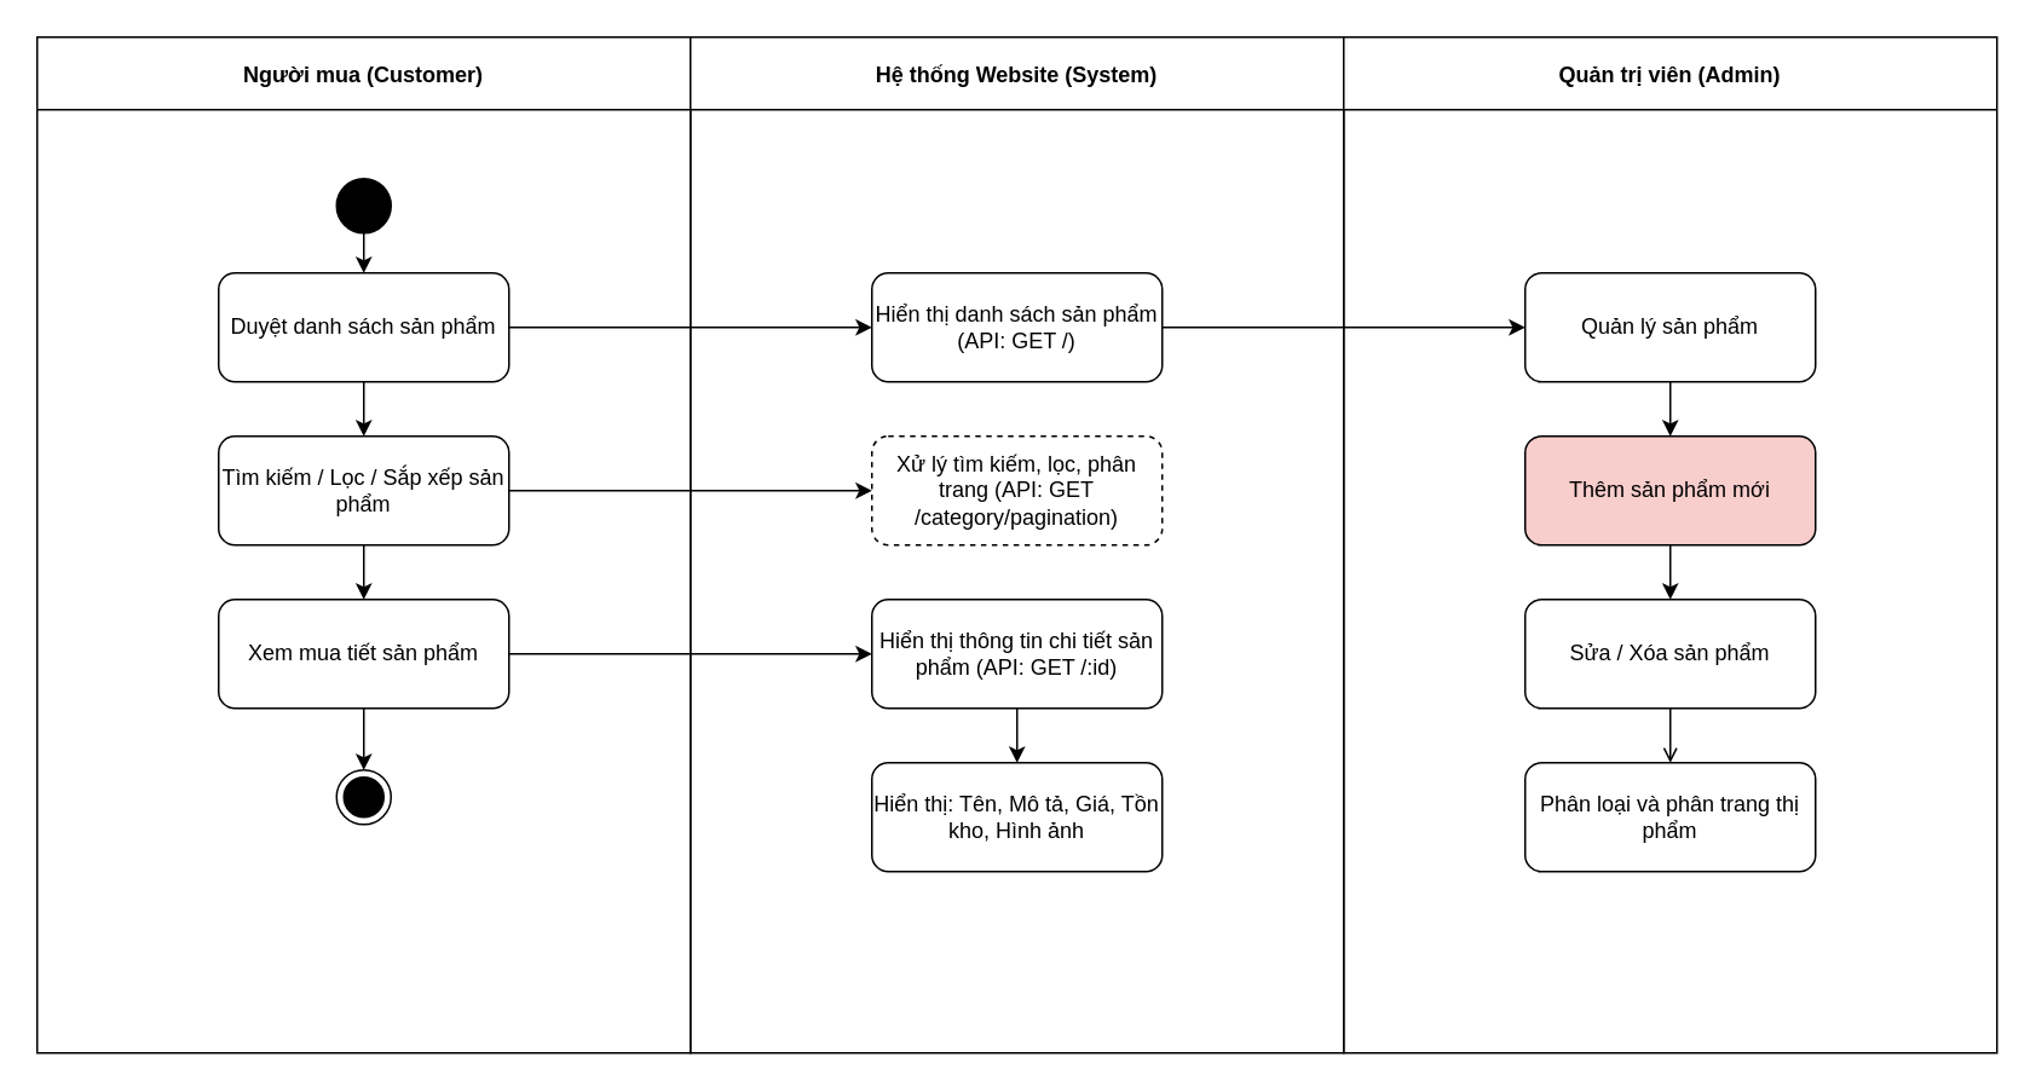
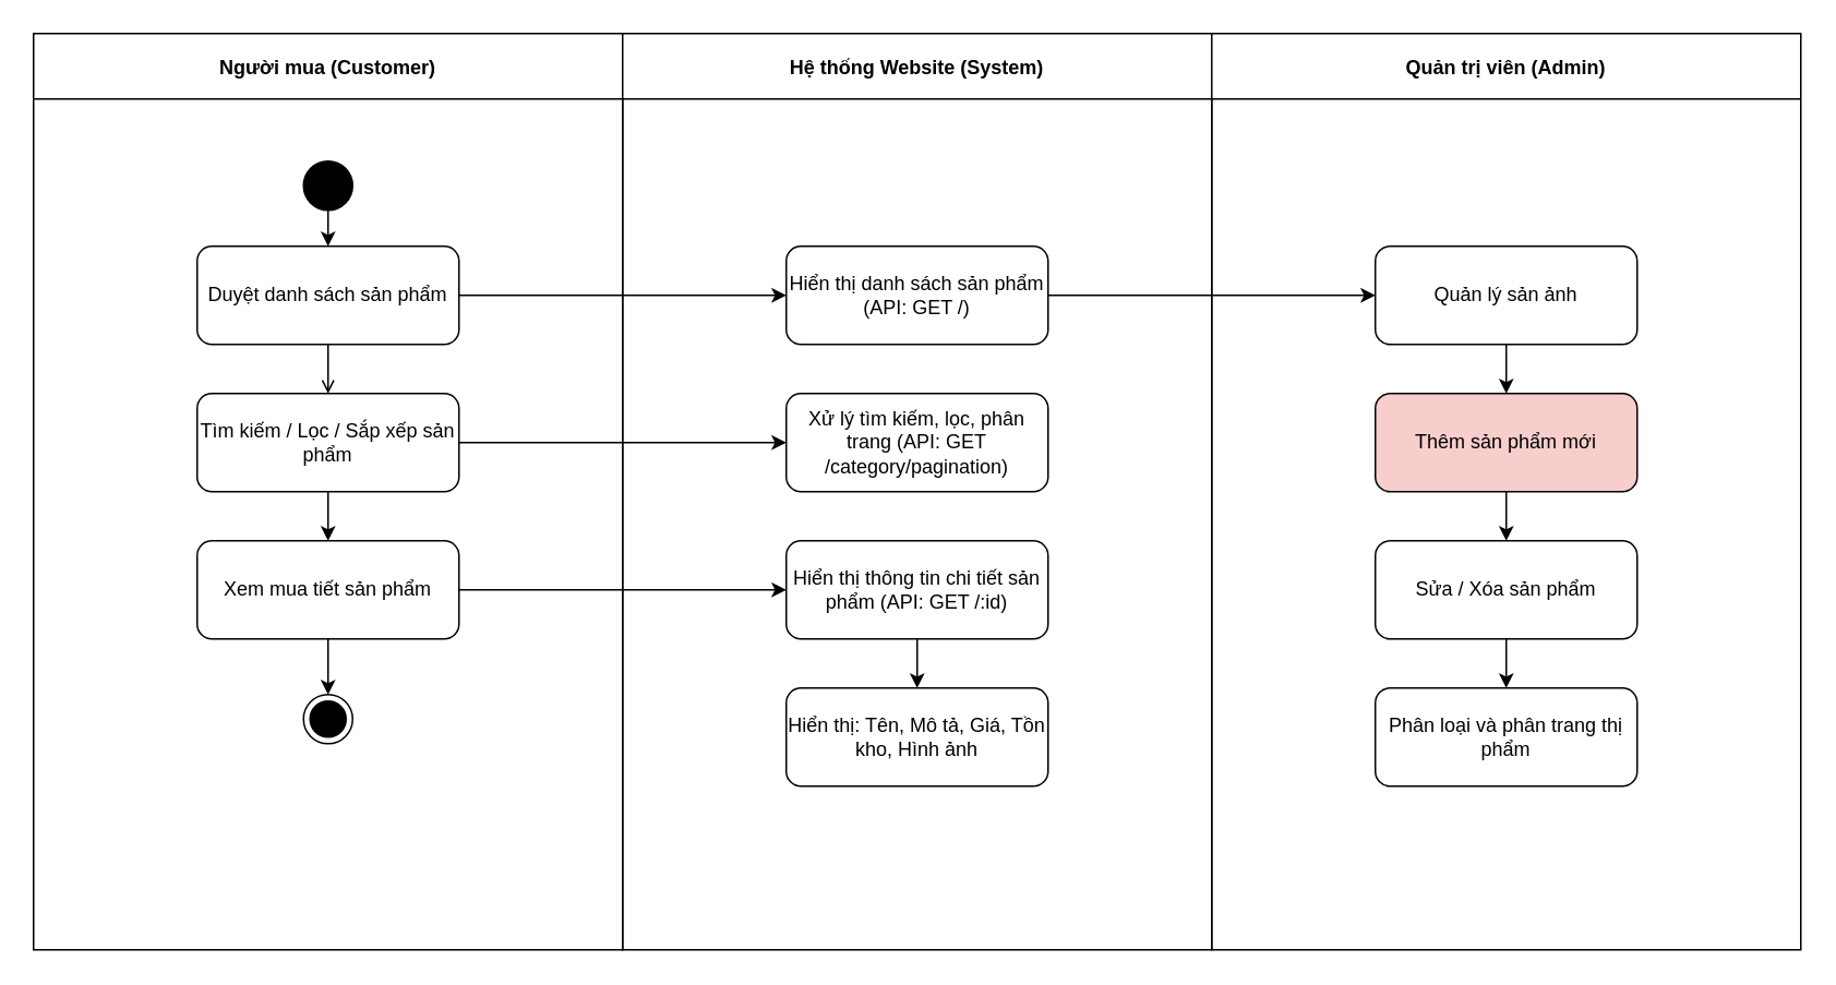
- <mxCell id="15" value="Quản lý sản phẩm" style="rounded=1;whiteSpace=wrap;html=1;" parent="14" vertex="1"><mxGeometry x="100" y="130" width="160" height="60" as="geometry" /></mxCell>
+ <mxCell id="15" value="Quản lý sản ảnh" style="rounded=1;whiteSpace=wrap;html=1;" parent="14" vertex="1"><mxGeometry x="100" y="130" width="160" height="60" as="geometry" /></mxCell>
- <mxCell id="20" value="" style="endArrow=classic;html=1;exitX=0.5;exitY=1;entryX=0.5;entryY=0;" parent="1" source="3" target="4" edge="1"><mxGeometry relative="1" as="geometry" /></mxCell>
+ <mxCell id="20" value="" style="endArrow=open;html=1;exitX=0.5;exitY=1;entryX=0.5;entryY=0;" parent="1" source="3" target="4" edge="1"><mxGeometry relative="1" as="geometry" /></mxCell>
- <mxCell id="11" value="Xử lý tìm kiếm, lọc, phân trang (API: GET /category/pagination)" style="rounded=1;whiteSpace=wrap;html=1;dashed=1;" parent="9" vertex="1"><mxGeometry x="100" y="220" width="160" height="60" as="geometry" /></mxCell>
+ <mxCell id="11" value="Xử lý tìm kiếm, lọc, phân trang (API: GET /category/pagination)" style="rounded=1;whiteSpace=wrap;html=1;" parent="9" vertex="1"><mxGeometry x="100" y="220" width="160" height="60" as="geometry" /></mxCell>
- <mxCell id="28" value="" style="endArrow=open;html=1;exitX=0.5;exitY=1;entryX=0.5;entryY=0;" parent="1" source="17" target="18" edge="1"><mxGeometry relative="1" as="geometry" /></mxCell>
+ <mxCell id="28" value="" style="endArrow=classic;html=1;exitX=0.5;exitY=1;entryX=0.5;entryY=0;" parent="1" source="17" target="18" edge="1"><mxGeometry relative="1" as="geometry" /></mxCell>
